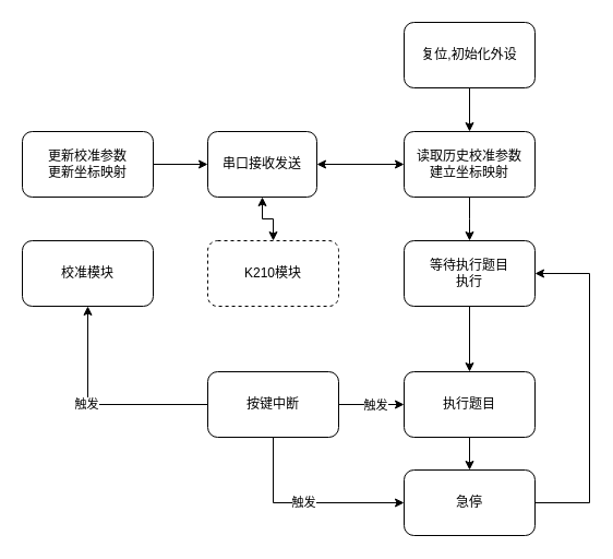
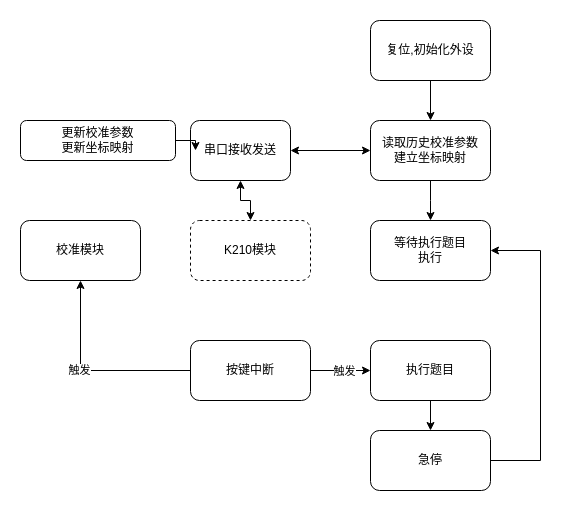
- <mxCell id="25" value="更新校准参数&lt;br style=&quot;border-color: var(--border-color);&quot;&gt;更新坐标映射" style="rounded=1;whiteSpace=wrap;html=1;" vertex="1" parent="1"><mxGeometry x="20" y="120" width="120" height="60" as="geometry" /></mxCell>
+ <mxCell id="25" value="更新校准参数&lt;br style=&quot;border-color: var(--border-color);&quot;&gt;更新坐标映射" style="rounded=1;whiteSpace=wrap;html=1;" vertex="1" parent="1"><mxGeometry x="20" y="120" width="155" height="40" as="geometry" /></mxCell>
- <mxCell id="15" value="" style="edgeStyle=orthogonalEdgeStyle;rounded=0;orthogonalLoop=1;jettySize=auto;html=1;" edge="1" parent="1" source="16" target="7"><mxGeometry relative="1" as="geometry" /></mxCell>
- <mxCell id="10" style="edgeStyle=orthogonalEdgeStyle;rounded=0;orthogonalLoop=1;jettySize=auto;html=1;entryX=0;entryY=0.5;entryDx=0;entryDy=0;exitX=0.5;exitY=1;exitDx=0;exitDy=0;" edge="1" parent="1" source="14" target="18"><mxGeometry relative="1" as="geometry"><mxPoint x="240" y="410" as="sourcePoint" /><mxPoint x="300" y="500" as="targetPoint" /><Array as="points"><mxPoint x="250" y="460" /></Array></mxGeometry></mxCell>
- <mxCell id="11" value="触发" style="edgeLabel;html=1;align=center;verticalAlign=middle;resizable=0;points=[];" vertex="1" connectable="0" parent="10"><mxGeometry x="-0.028" y="1" relative="1" as="geometry"><mxPoint as="offset" /></mxGeometry></mxCell>
